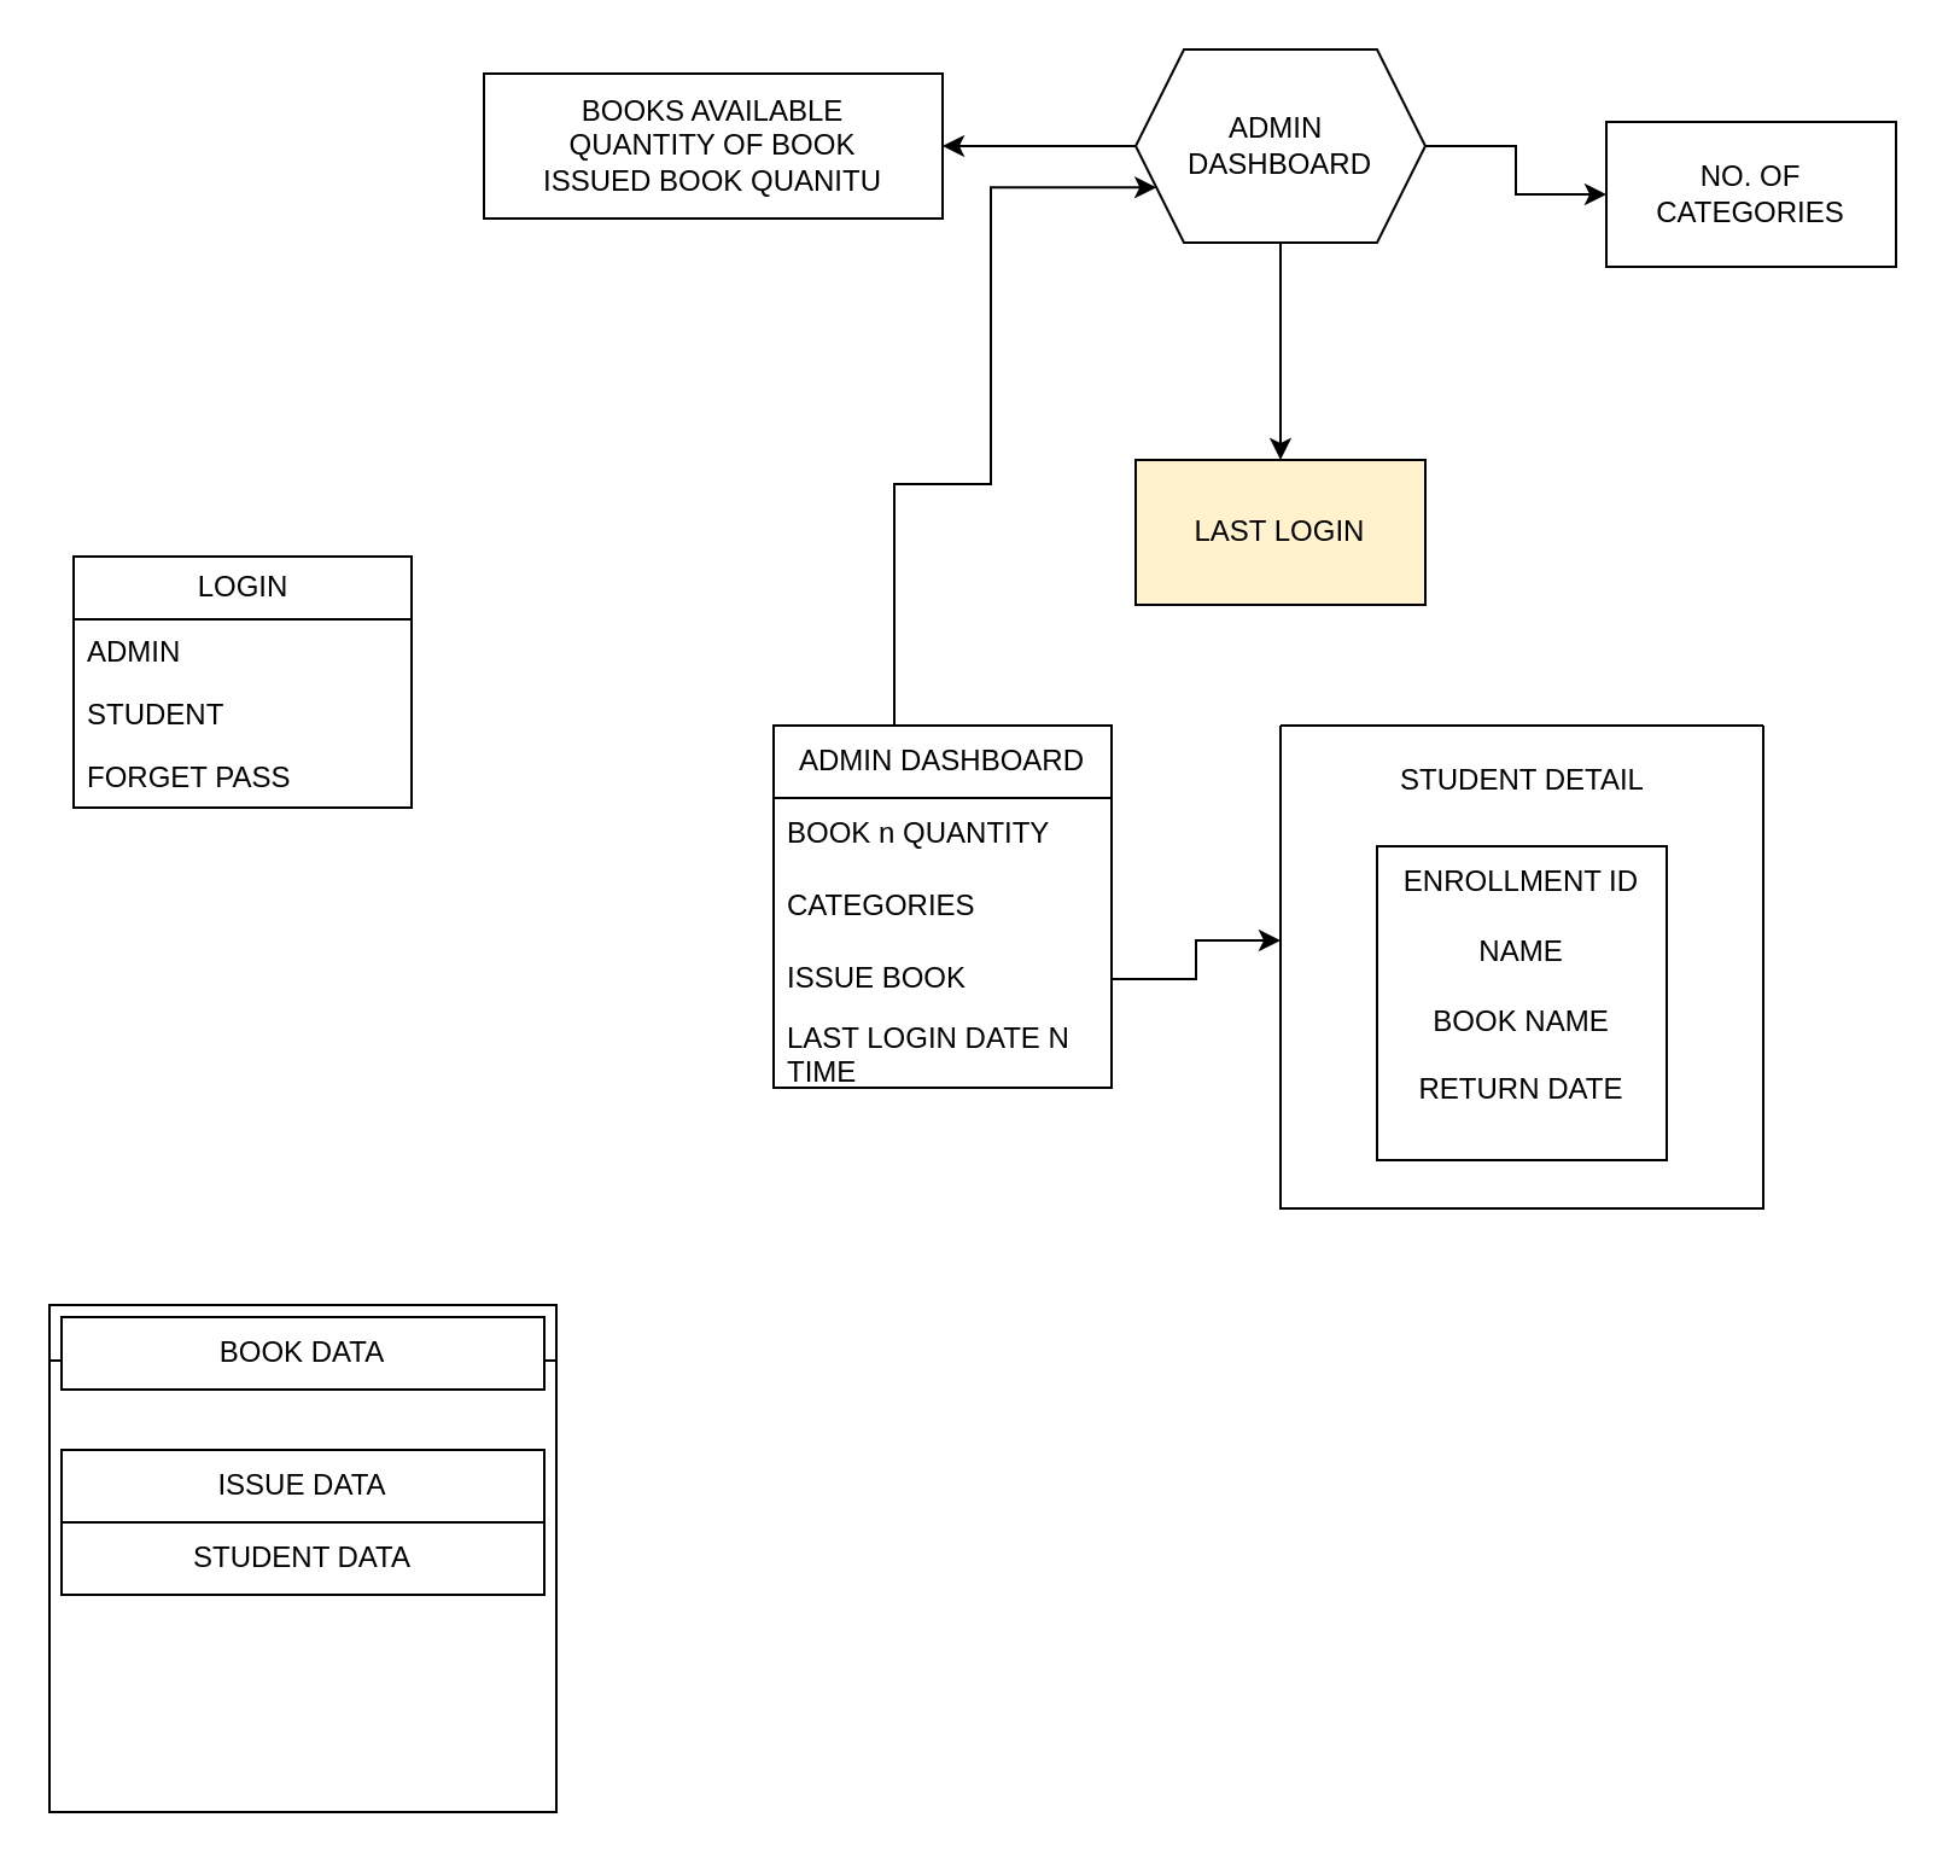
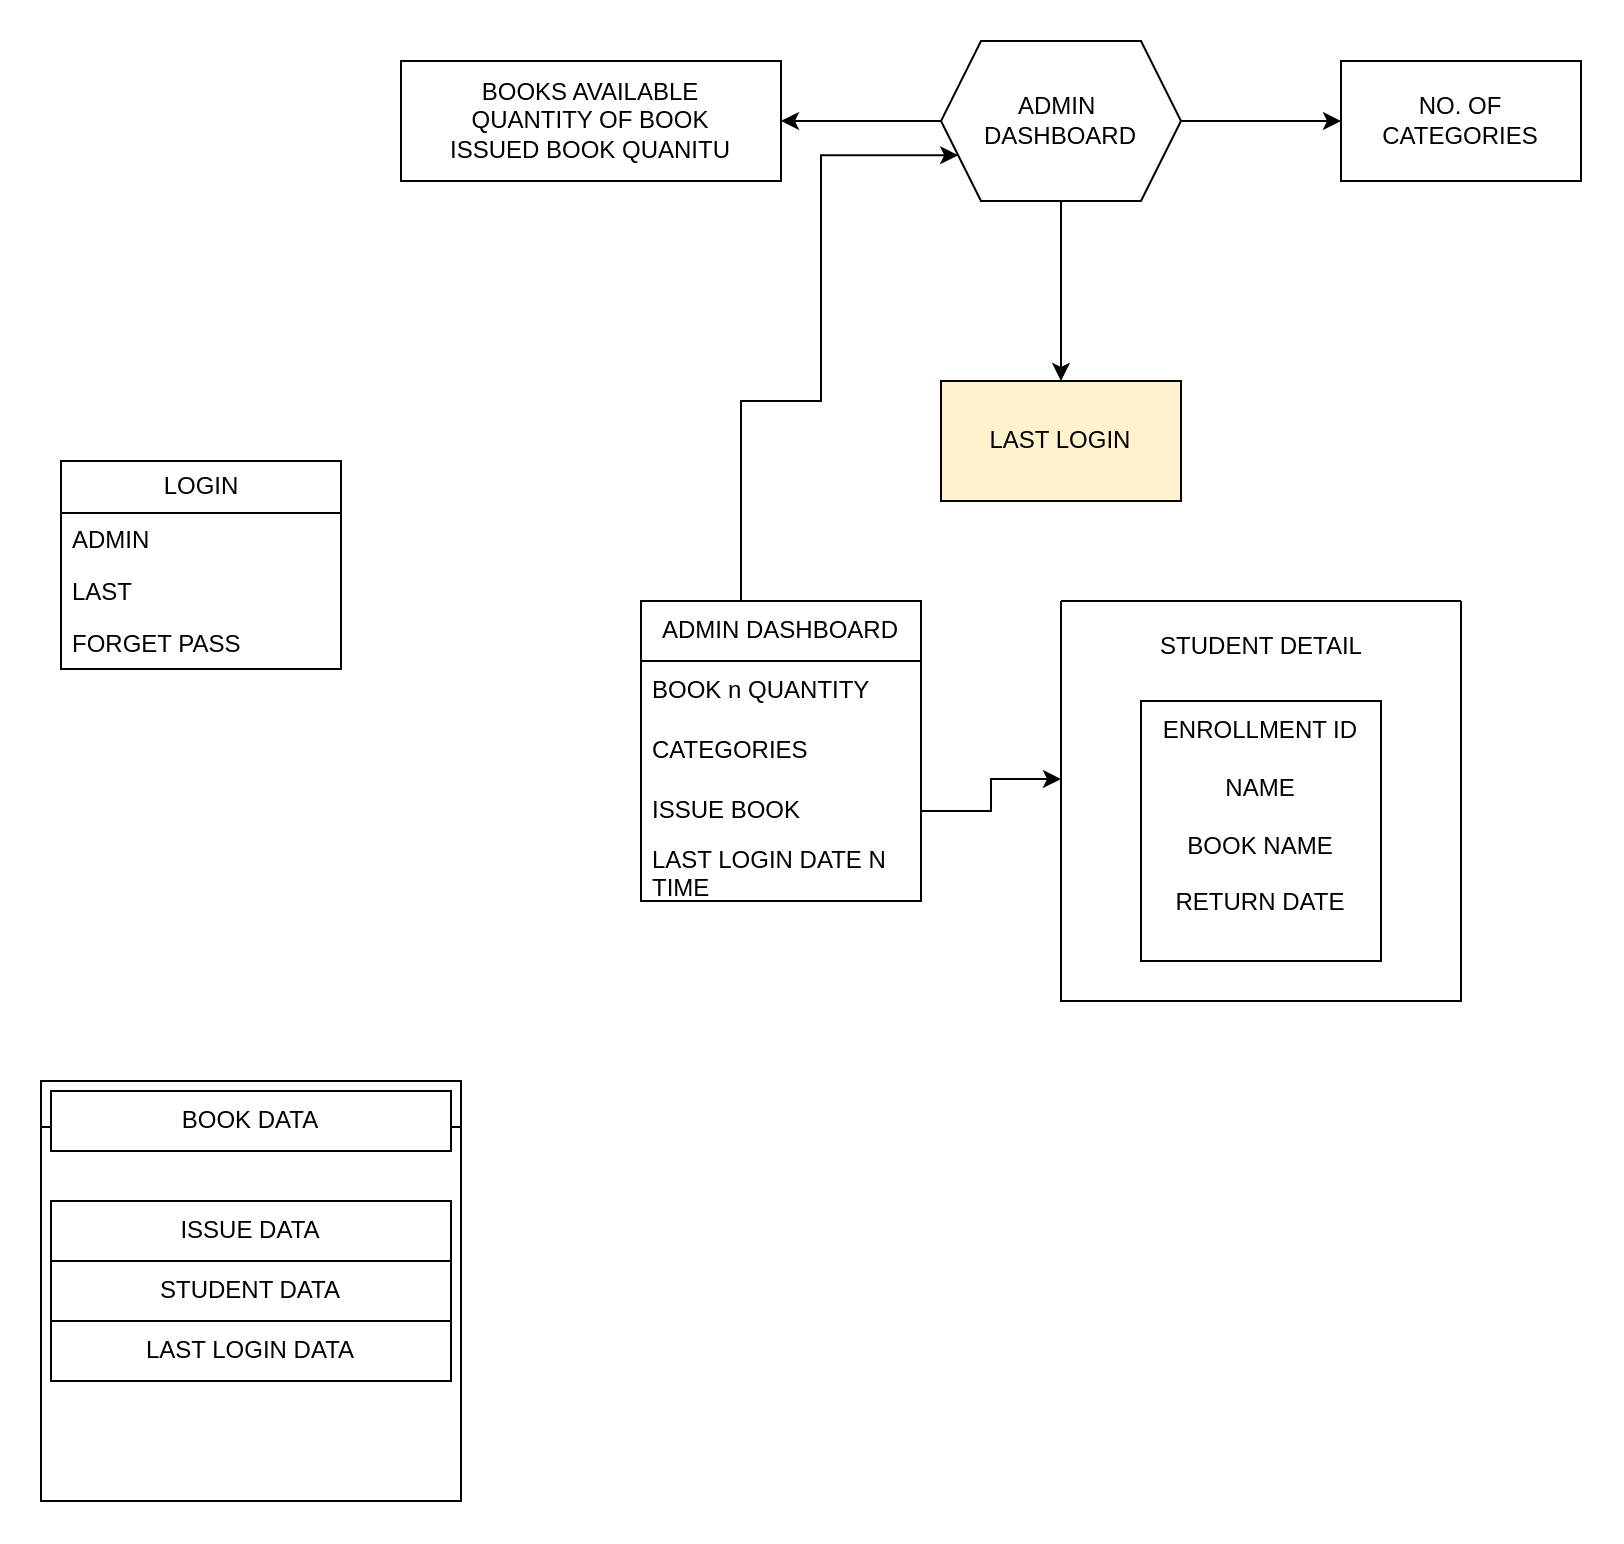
- <mxCell id="11" value="NO. OF CATEGORIES" style="whiteSpace=wrap;html=1;" vertex="1" parent="1"><mxGeometry x="665" y="50" width="120" height="60" as="geometry" /></mxCell>
+ <mxCell id="11" value="NO. OF CATEGORIES" style="whiteSpace=wrap;html=1;" vertex="1" parent="1"><mxGeometry x="670" y="30" width="120" height="60" as="geometry" /></mxCell>
- <mxCell id="4" value="STUDENT" style="text;strokeColor=none;fillColor=none;align=left;verticalAlign=top;spacingLeft=4;spacingRight=4;overflow=hidden;rotatable=0;points=[[0,0.5],[1,0.5]];portConstraint=eastwest;whiteSpace=wrap;html=1;" vertex="1" parent="2"><mxGeometry y="52" width="140" height="26" as="geometry" /></mxCell>
+ <mxCell id="4" value="LAST" style="text;strokeColor=none;fillColor=none;align=left;verticalAlign=top;spacingLeft=4;spacingRight=4;overflow=hidden;rotatable=0;points=[[0,0.5],[1,0.5]];portConstraint=eastwest;whiteSpace=wrap;html=1;" vertex="1" parent="2"><mxGeometry y="52" width="140" height="26" as="geometry" /></mxCell>
+ <mxCell id="27" value="LAST LOGIN DATA" style="whiteSpace=wrap;html=1;" vertex="1" parent="23"><mxGeometry x="5" y="120" width="200" height="30" as="geometry" /></mxCell>
